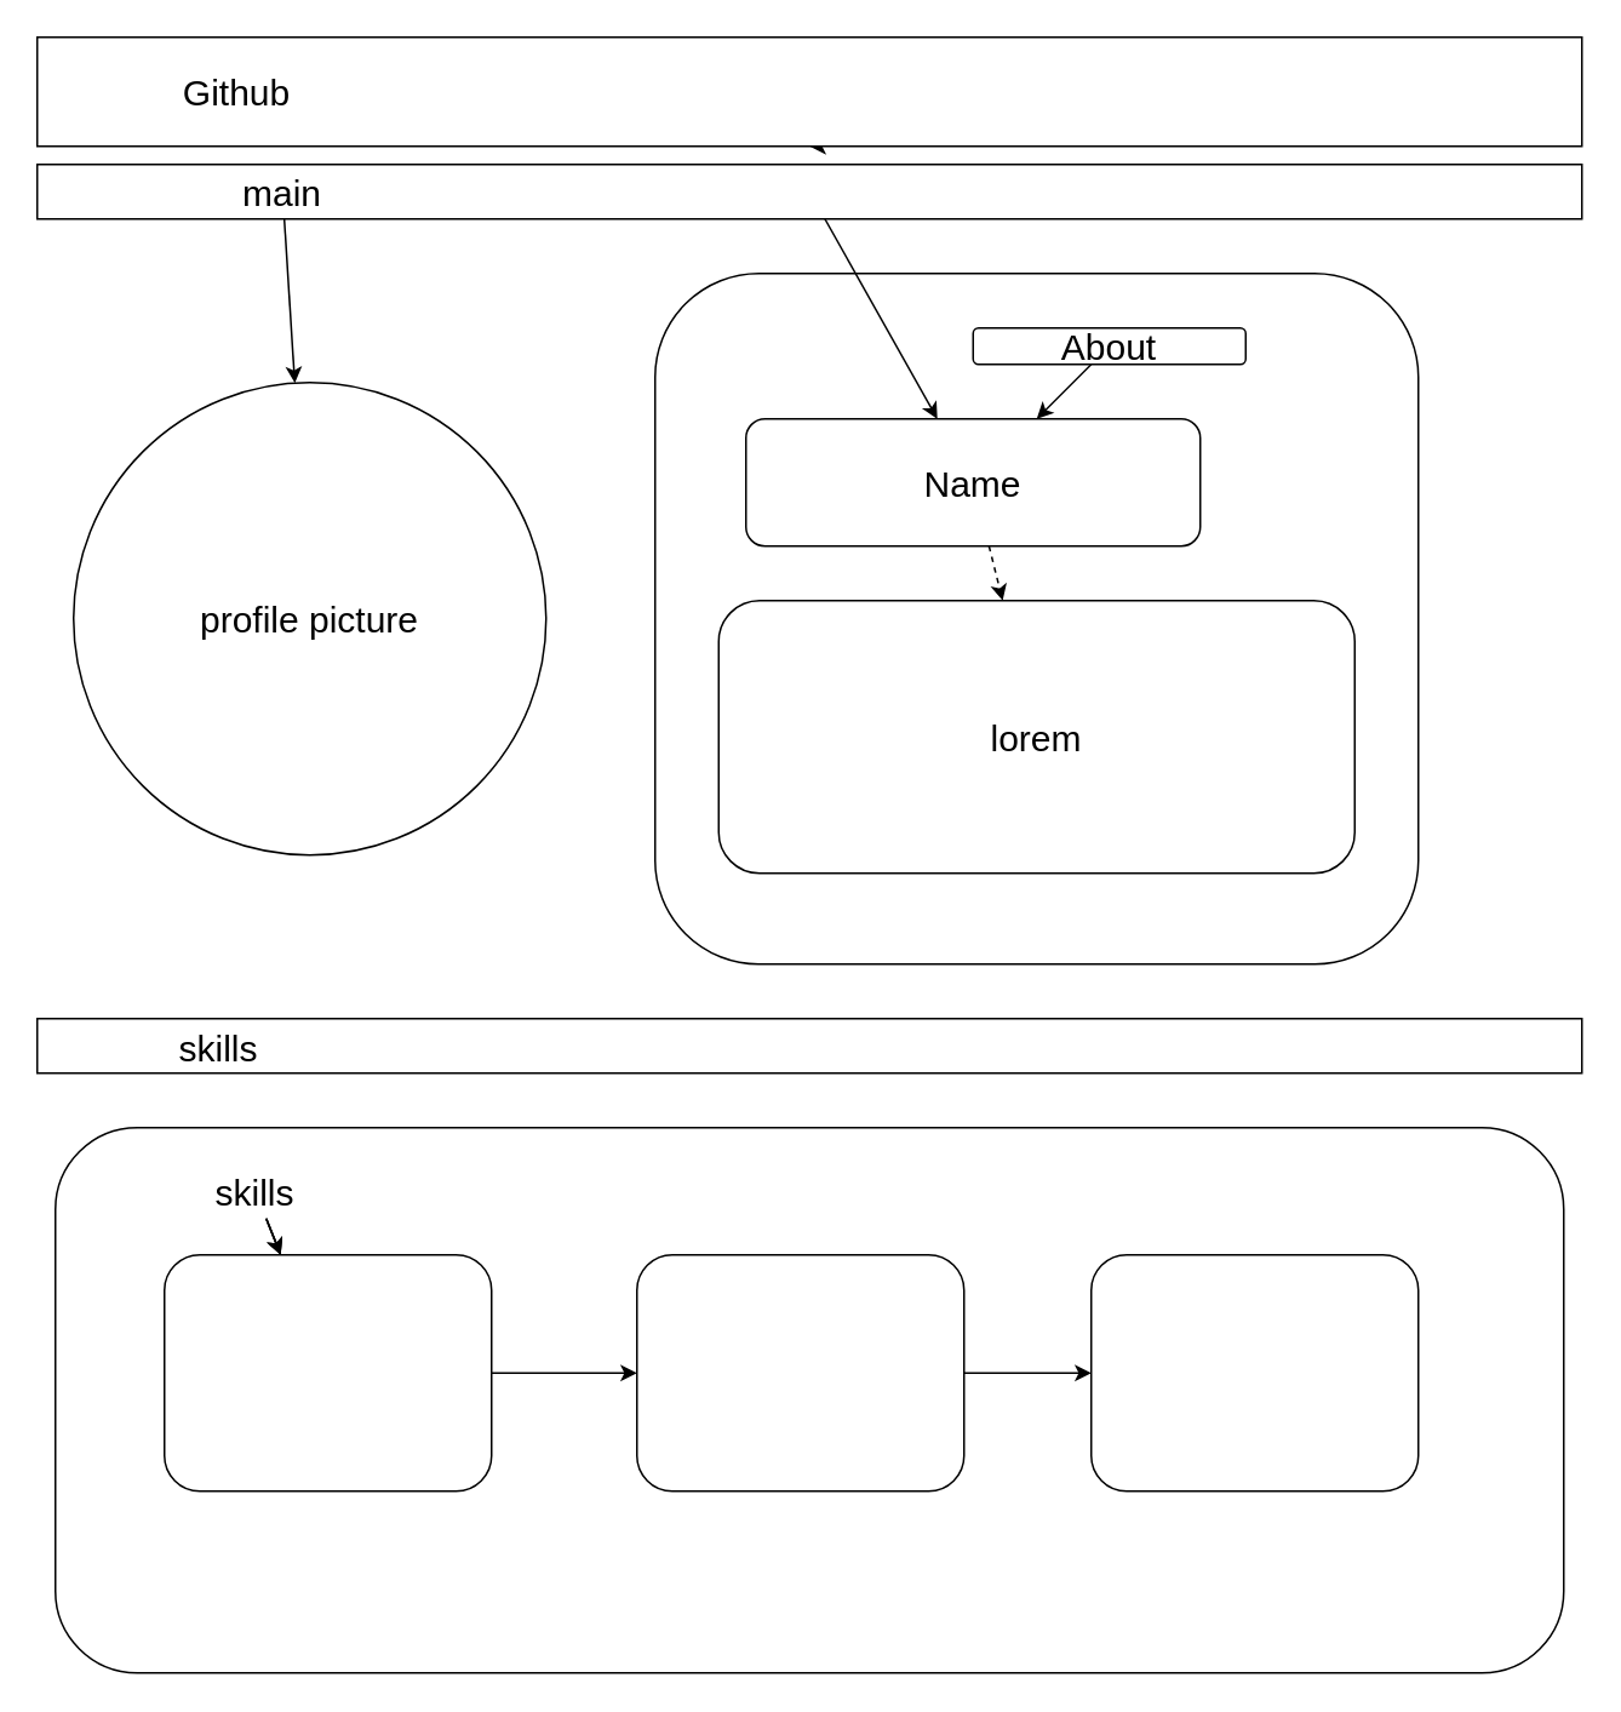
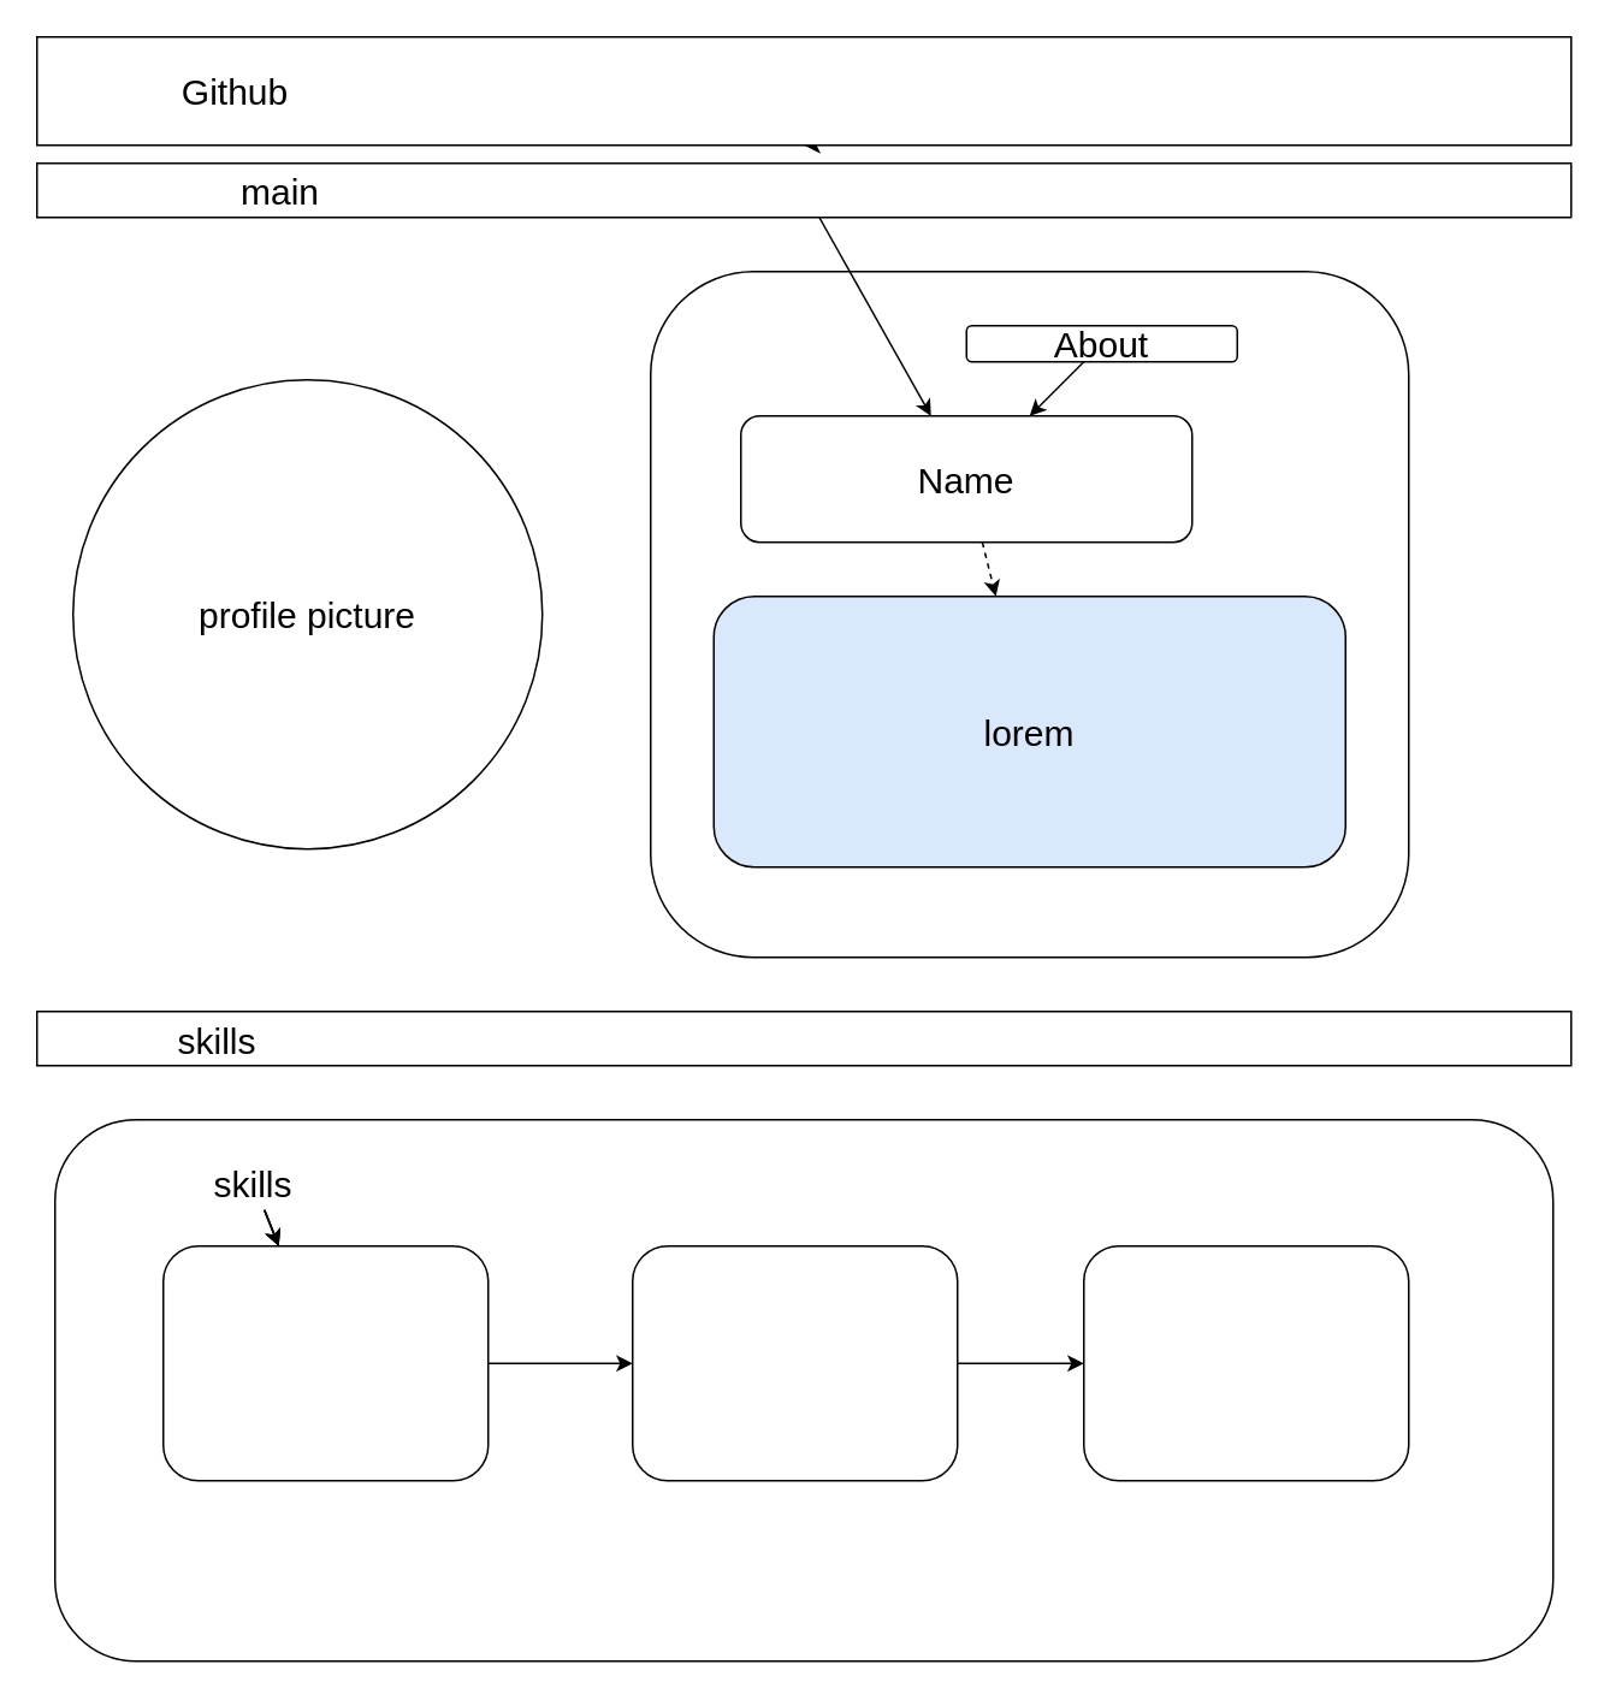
- <mxCell id="26" value="" style="edgeStyle=none;html=1;fontSize=20;" edge="1" parent="1" source="27" target="6"><mxGeometry relative="1" as="geometry" /></mxCell>
- <mxCell id="22" value="lorem" style="rounded=1;whiteSpace=wrap;html=1;fontSize=20;" vertex="1" parent="17"><mxGeometry x="35" y="180" width="350" height="150" as="geometry" /></mxCell>
+ <mxCell id="22" value="lorem" style="rounded=1;whiteSpace=wrap;html=1;fontSize=20;fillColor=#dae8fc;" vertex="1" parent="17"><mxGeometry x="35" y="180" width="350" height="150" as="geometry" /></mxCell>
